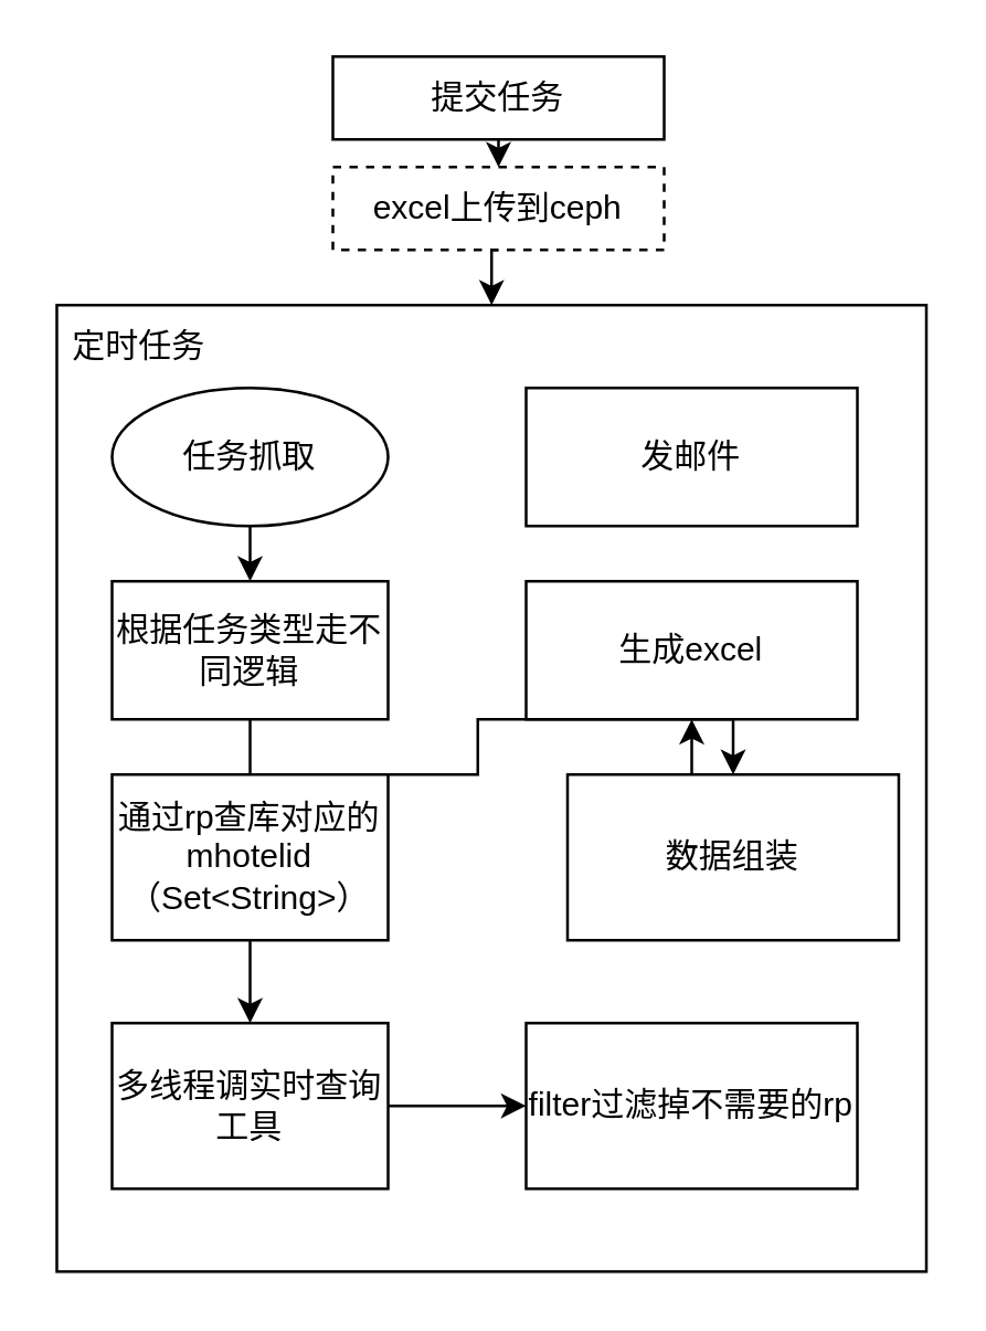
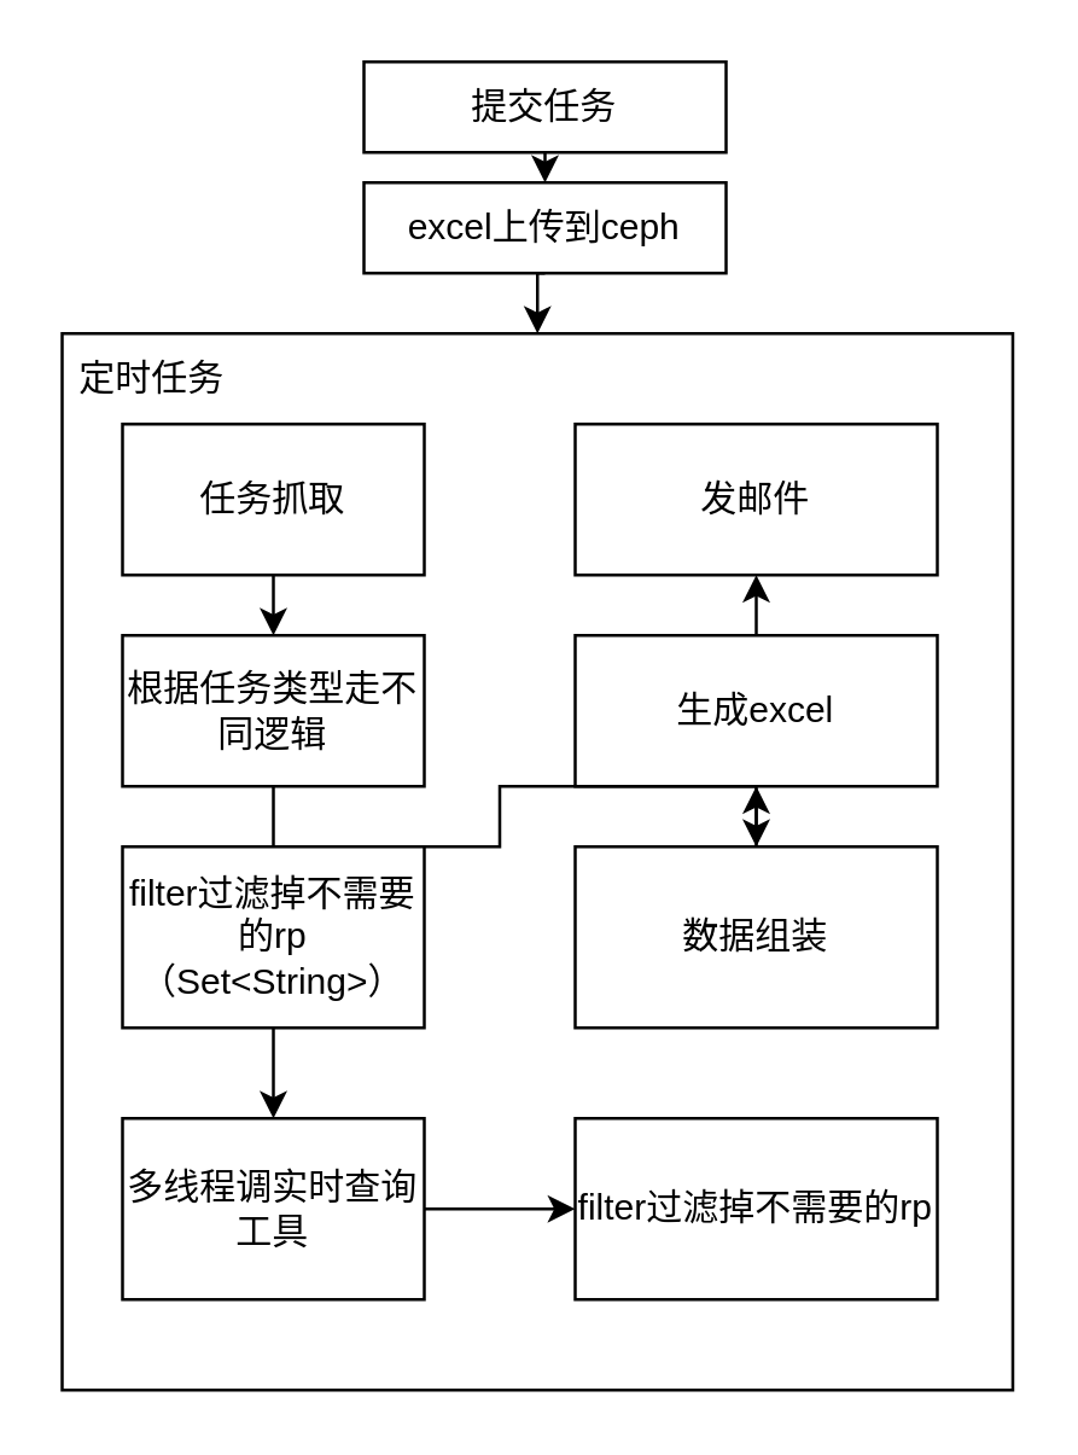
- <mxCell id="5" value="excel上传到ceph" style="rounded=0;whiteSpace=wrap;html=1;dashed=1;" vertex="1" parent="1"><mxGeometry x="120" y="60" width="120" height="30" as="geometry" /></mxCell>
+ <mxCell id="5" value="excel上传到ceph" style="rounded=0;whiteSpace=wrap;html=1;" vertex="1" parent="1"><mxGeometry x="120" y="60" width="120" height="30" as="geometry" /></mxCell>
- <mxCell id="9" value="任务抓取" style="ellipse;whiteSpace=wrap;html=1;" vertex="1" parent="1"><mxGeometry y="140" width="100" height="50" as="geometry" x="40" /></mxCell>
+ <mxCell id="9" value="任务抓取" style="rounded=0;whiteSpace=wrap;html=1;" vertex="1" parent="1"><mxGeometry y="140" width="100" height="50" as="geometry" x="40" /></mxCell>
+ <mxCell id="19" style="edgeStyle=orthogonalEdgeStyle;rounded=0;orthogonalLoop=1;jettySize=auto;html=1;exitX=0.5;exitY=0;exitDx=0;exitDy=0;entryX=0.5;entryY=1;entryDx=0;entryDy=0;" edge="1" parent="1" source="20" target="21"><mxGeometry relative="1" as="geometry" /></mxCell>
- <mxCell id="13" value="通过rp查库对应的mhotelid（Set&amp;lt;String&amp;gt;）" style="rounded=0;whiteSpace=wrap;html=1;" vertex="1" parent="1"><mxGeometry y="280" width="100" height="60" as="geometry" x="40" /></mxCell>
+ <mxCell id="13" value="filter过滤掉不需要的rp（Set&amp;lt;String&amp;gt;）" style="rounded=0;whiteSpace=wrap;html=1;" vertex="1" parent="1"><mxGeometry y="280" width="100" height="60" as="geometry" x="40" /></mxCell>
- <mxCell id="18" value="数据组装" style="rounded=0;whiteSpace=wrap;html=1;" vertex="1" parent="1"><mxGeometry x="205" y="280" width="120" height="60" as="geometry" /></mxCell>
+ <mxCell id="18" value="数据组装" style="rounded=0;whiteSpace=wrap;html=1;" vertex="1" parent="1"><mxGeometry x="190" y="280" width="120" height="60" as="geometry" /></mxCell>
